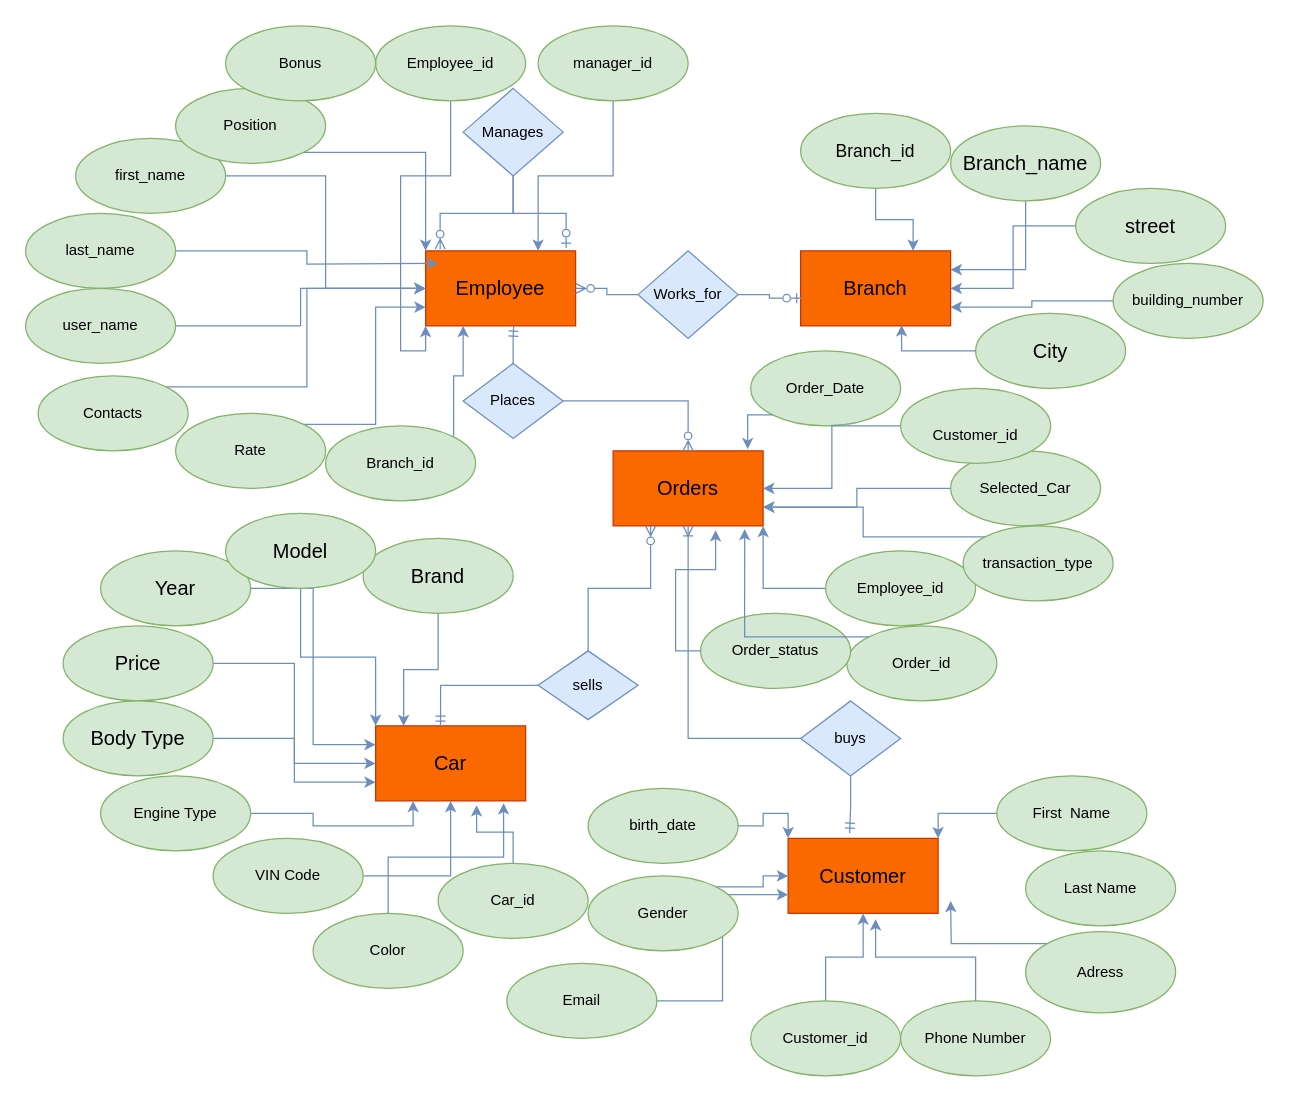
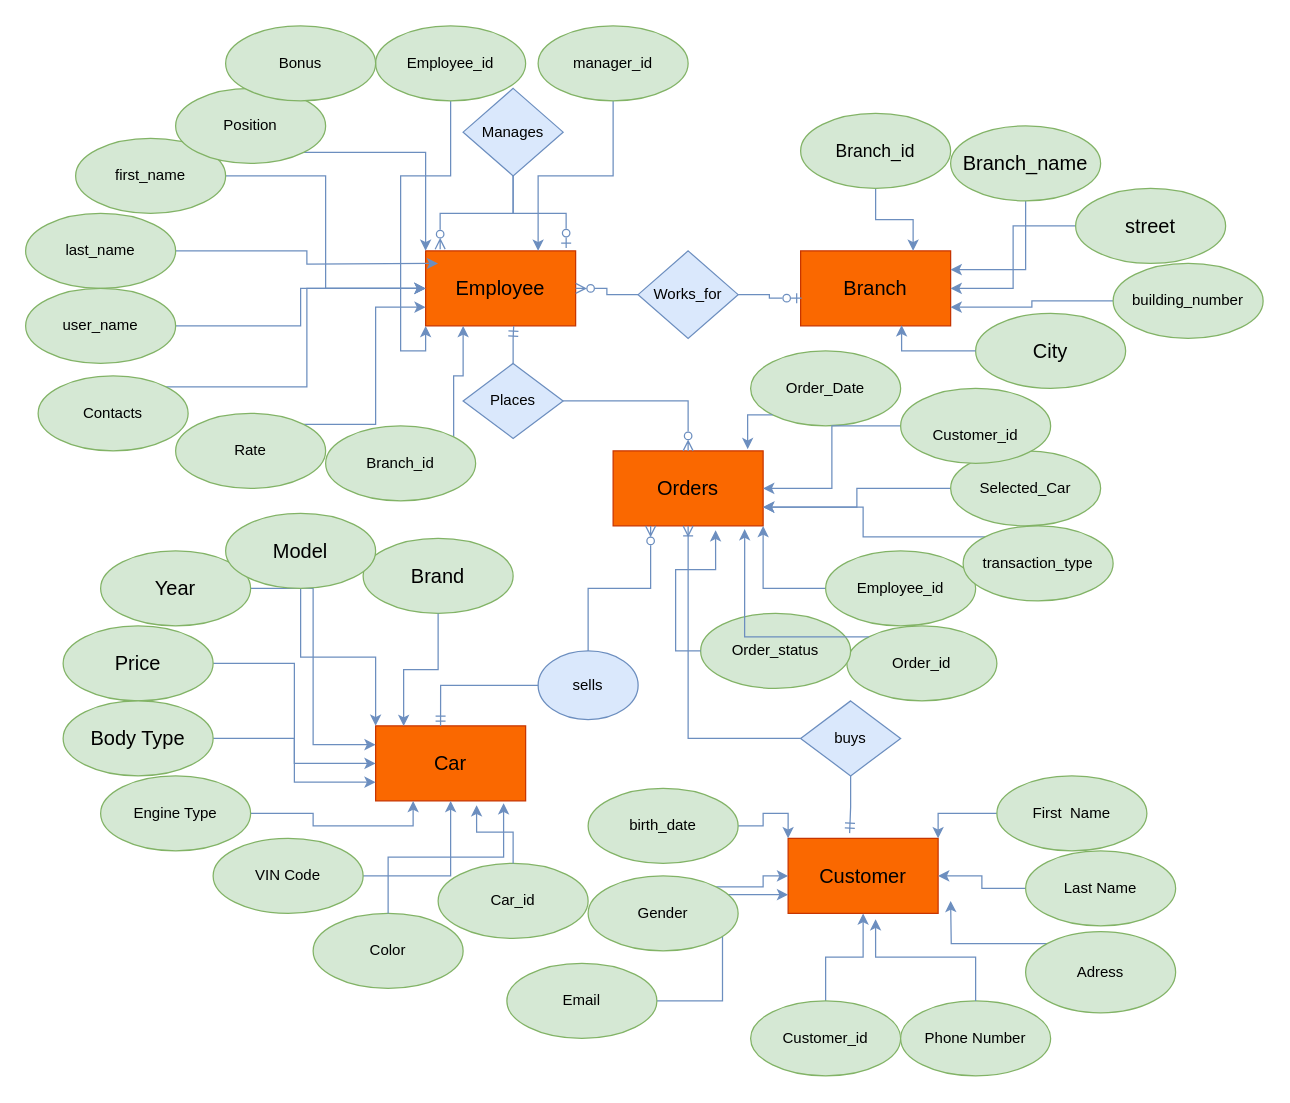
- <mxCell id="53" value="sells" style="rhombus;whiteSpace=wrap;html=1;fillColor=#dae8fc;strokeColor=#6c8ebf;" parent="1" vertex="1"><mxGeometry x="430" y="520" width="80" height="55" as="geometry" /></mxCell>
+ <mxCell id="53" value="sells" style="ellipse;whiteSpace=wrap;html=1;fillColor=#dae8fc;strokeColor=#6c8ebf;" parent="1" vertex="1"><mxGeometry x="430" y="520" width="80" height="55" as="geometry" /></mxCell>
+ <mxCell id="40" style="edgeStyle=orthogonalEdgeStyle;rounded=0;orthogonalLoop=1;jettySize=auto;html=1;entryX=1;entryY=0.5;entryDx=0;entryDy=0;fillColor=#dae8fc;strokeColor=#6c8ebf;" parent="1" source="41" target="6" edge="1"><mxGeometry relative="1" as="geometry" /></mxCell>
